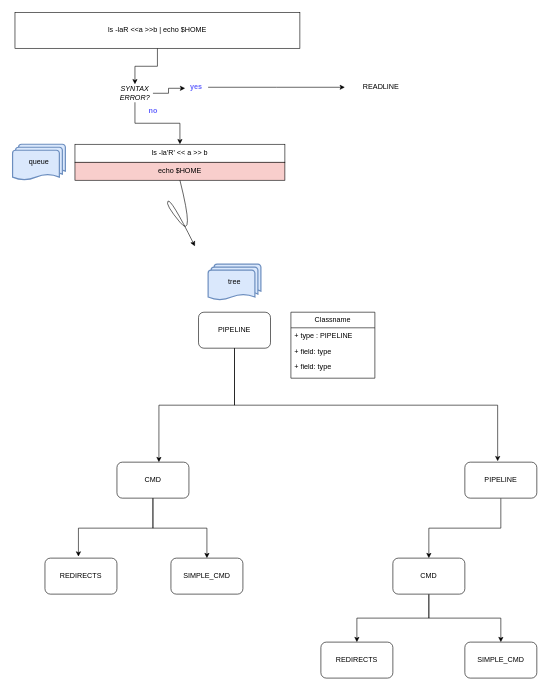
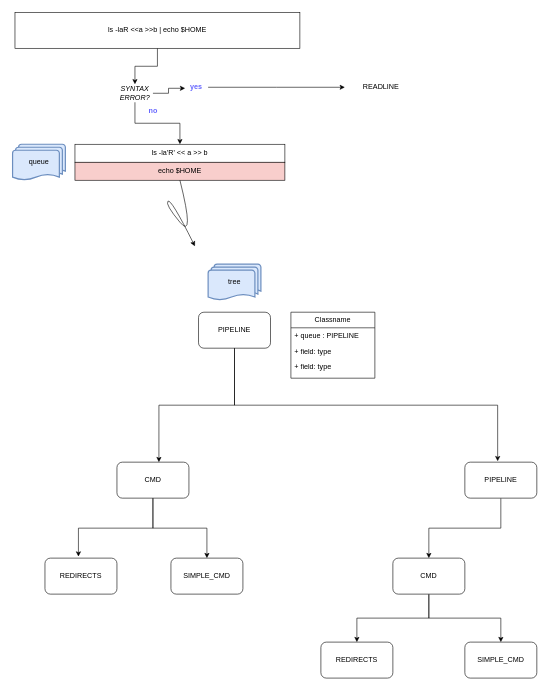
- <mxCell id="32" value="+ type : PIPELINE" style="text;strokeColor=none;fillColor=none;align=left;verticalAlign=top;spacingLeft=4;spacingRight=4;overflow=hidden;rotatable=0;points=[[0,0.5],[1,0.5]];portConstraint=eastwest;whiteSpace=wrap;html=1;" vertex="1" parent="31"><mxGeometry y="26" width="140" height="26" as="geometry" /></mxCell>
+ <mxCell id="32" value="+ queue : PIPELINE" style="text;strokeColor=none;fillColor=none;align=left;verticalAlign=top;spacingLeft=4;spacingRight=4;overflow=hidden;rotatable=0;points=[[0,0.5],[1,0.5]];portConstraint=eastwest;whiteSpace=wrap;html=1;" vertex="1" parent="31"><mxGeometry y="26" width="140" height="26" as="geometry" /></mxCell>
